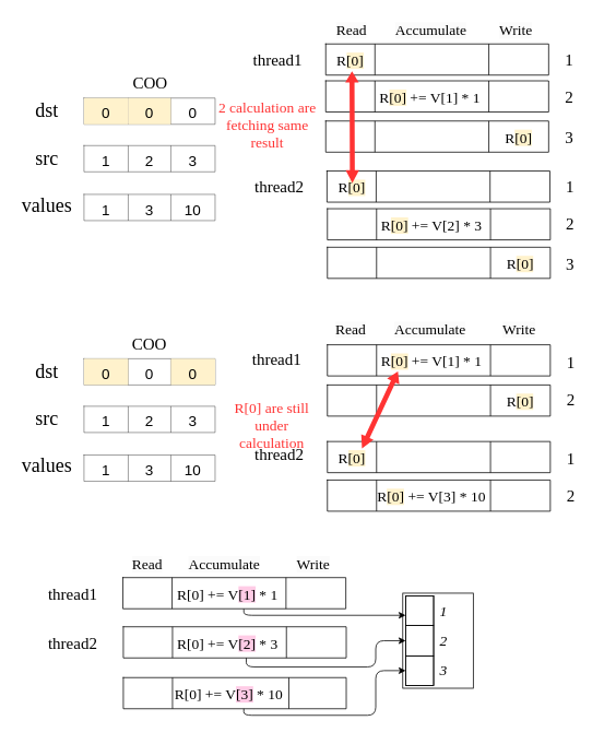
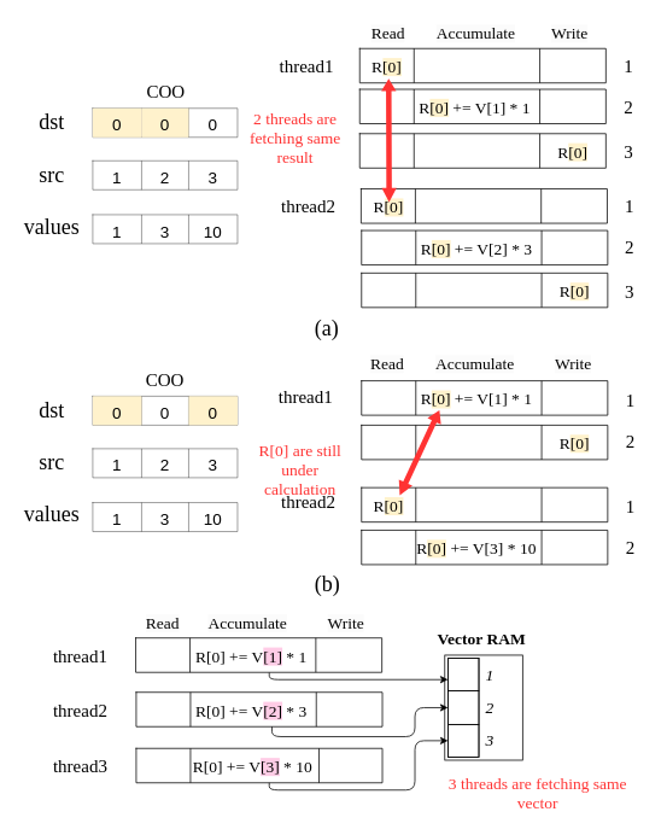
- <mxCell id="155" value="&lt;div style=&quot;text-align: center;&quot;&gt;&lt;span style=&quot;background-color: initial; font-size: 18px;&quot;&gt;&lt;font color=&quot;#ff3333&quot; face=&quot;Linux Libertine&quot;&gt;2 calculation are fetching same result&lt;/font&gt;&lt;/span&gt;&lt;/div&gt;" style="text;whiteSpace=wrap;html=1;" vertex="1" parent="1"><mxGeometry x="256" y="114" width="138" height="52" as="geometry" /></mxCell>
+ <mxCell id="155" value="&lt;div style=&quot;text-align: center;&quot;&gt;&lt;span style=&quot;background-color: initial; font-size: 18px;&quot;&gt;&lt;font color=&quot;#ff3333&quot; face=&quot;Linux Libertine&quot;&gt;2 threads are fetching same result&lt;/font&gt;&lt;/span&gt;&lt;/div&gt;" style="text;whiteSpace=wrap;html=1;" vertex="1" parent="1"><mxGeometry x="256" y="114" width="138" height="52" as="geometry" /></mxCell>
+ <mxCell id="21" value="&lt;h3&gt;&lt;font data-font-src=&quot;https://fonts.googleapis.com/css?family=Linux+Libertine&quot; face=&quot;Linux Libertine&quot; style=&quot;font-size: 24px; font-weight: normal;&quot;&gt;(a)&lt;/font&gt;&lt;/h3&gt;" style="text;html=1;strokeColor=none;fillColor=none;align=center;verticalAlign=middle;whiteSpace=wrap;rounded=0;fontSize=18;" parent="1" vertex="1"><mxGeometry x="320" y="348" width="82.25" height="29" as="geometry" /></mxCell>
+ <mxCell id="27" value="&lt;h3&gt;&lt;font data-font-src=&quot;https://fonts.googleapis.com/css?family=Linux+Libertine&quot; face=&quot;Linux Libertine&quot; style=&quot;font-size: 24px; font-weight: normal;&quot;&gt;(b)&lt;/font&gt;&lt;/h3&gt;" style="text;html=1;strokeColor=none;fillColor=none;align=center;verticalAlign=middle;whiteSpace=wrap;rounded=0;fontSize=18;" parent="1" vertex="1"><mxGeometry x="310.88" y="630" width="100.5" height="29" as="geometry" /></mxCell>
+ <mxCell id="113" value="&lt;font size=&quot;1&quot; data-font-src=&quot;https://fonts.googleapis.com/css?family=Linux+Libertine&quot; face=&quot;Linux Libertine&quot; style=&quot;&quot;&gt;&lt;b style=&quot;font-size: 18px;&quot;&gt;Vector RAM&lt;/b&gt;&lt;/font&gt;" style="text;html=1;strokeColor=none;fillColor=none;align=center;verticalAlign=middle;whiteSpace=wrap;rounded=0;" parent="1" vertex="1"><mxGeometry x="480" y="690" width="104" height="30" as="geometry" /></mxCell>
+ <mxCell id="139" value="&lt;font style=&quot;font-size: 20px;&quot; face=&quot;Linux Libertine&quot;&gt;thread3&lt;/font&gt;" style="text;html=1;strokeColor=none;fillColor=none;align=center;verticalAlign=middle;whiteSpace=wrap;rounded=0;fontSize=24;" parent="1" vertex="1"><mxGeometry x="35" y="830" width="107" height="30" as="geometry" /></mxCell>
+ <mxCell id="154" value="&lt;div style=&quot;text-align: center;&quot;&gt;&lt;span style=&quot;background-color: initial; font-size: 18px;&quot;&gt;&lt;font color=&quot;#ff3333&quot; face=&quot;Linux Libertine&quot;&gt;3 threads are fetching same vector&lt;/font&gt;&lt;/span&gt;&lt;/div&gt;" style="text;whiteSpace=wrap;html=1;" parent="1" vertex="1"><mxGeometry x="486.12" y="848" width="213.88" height="52" as="geometry" /></mxCell>
